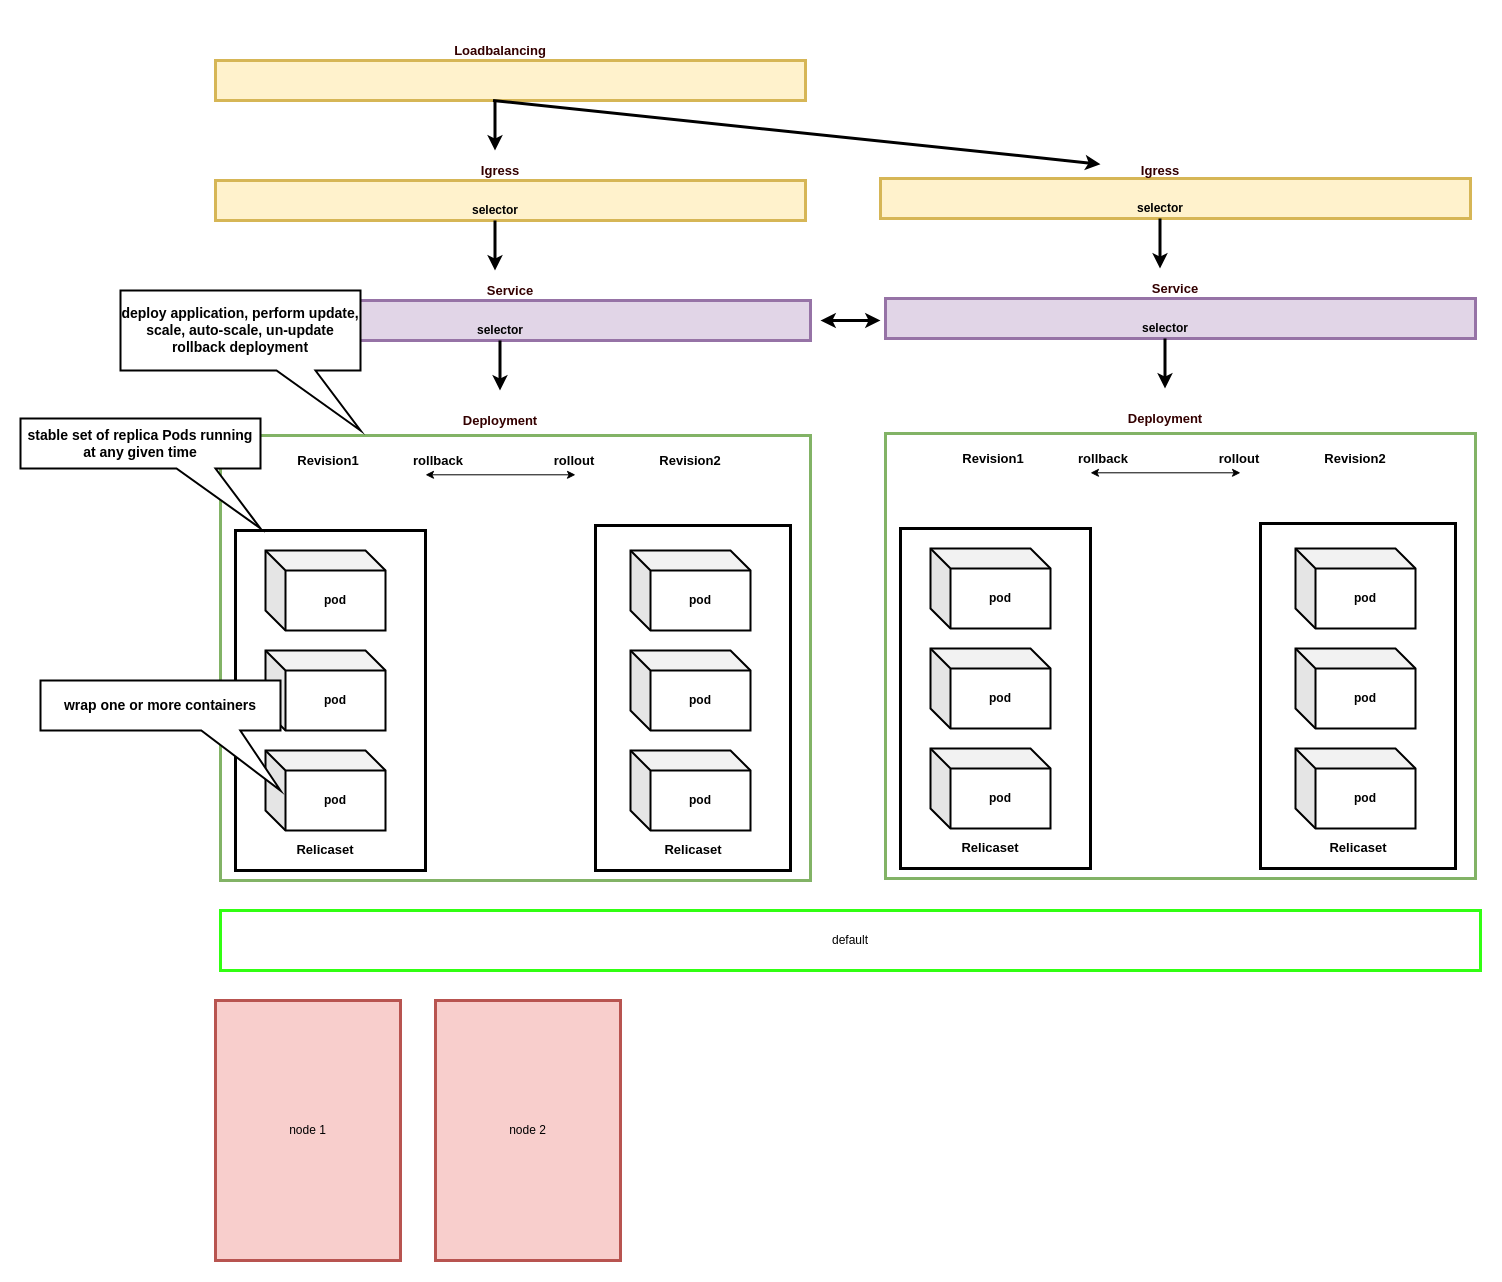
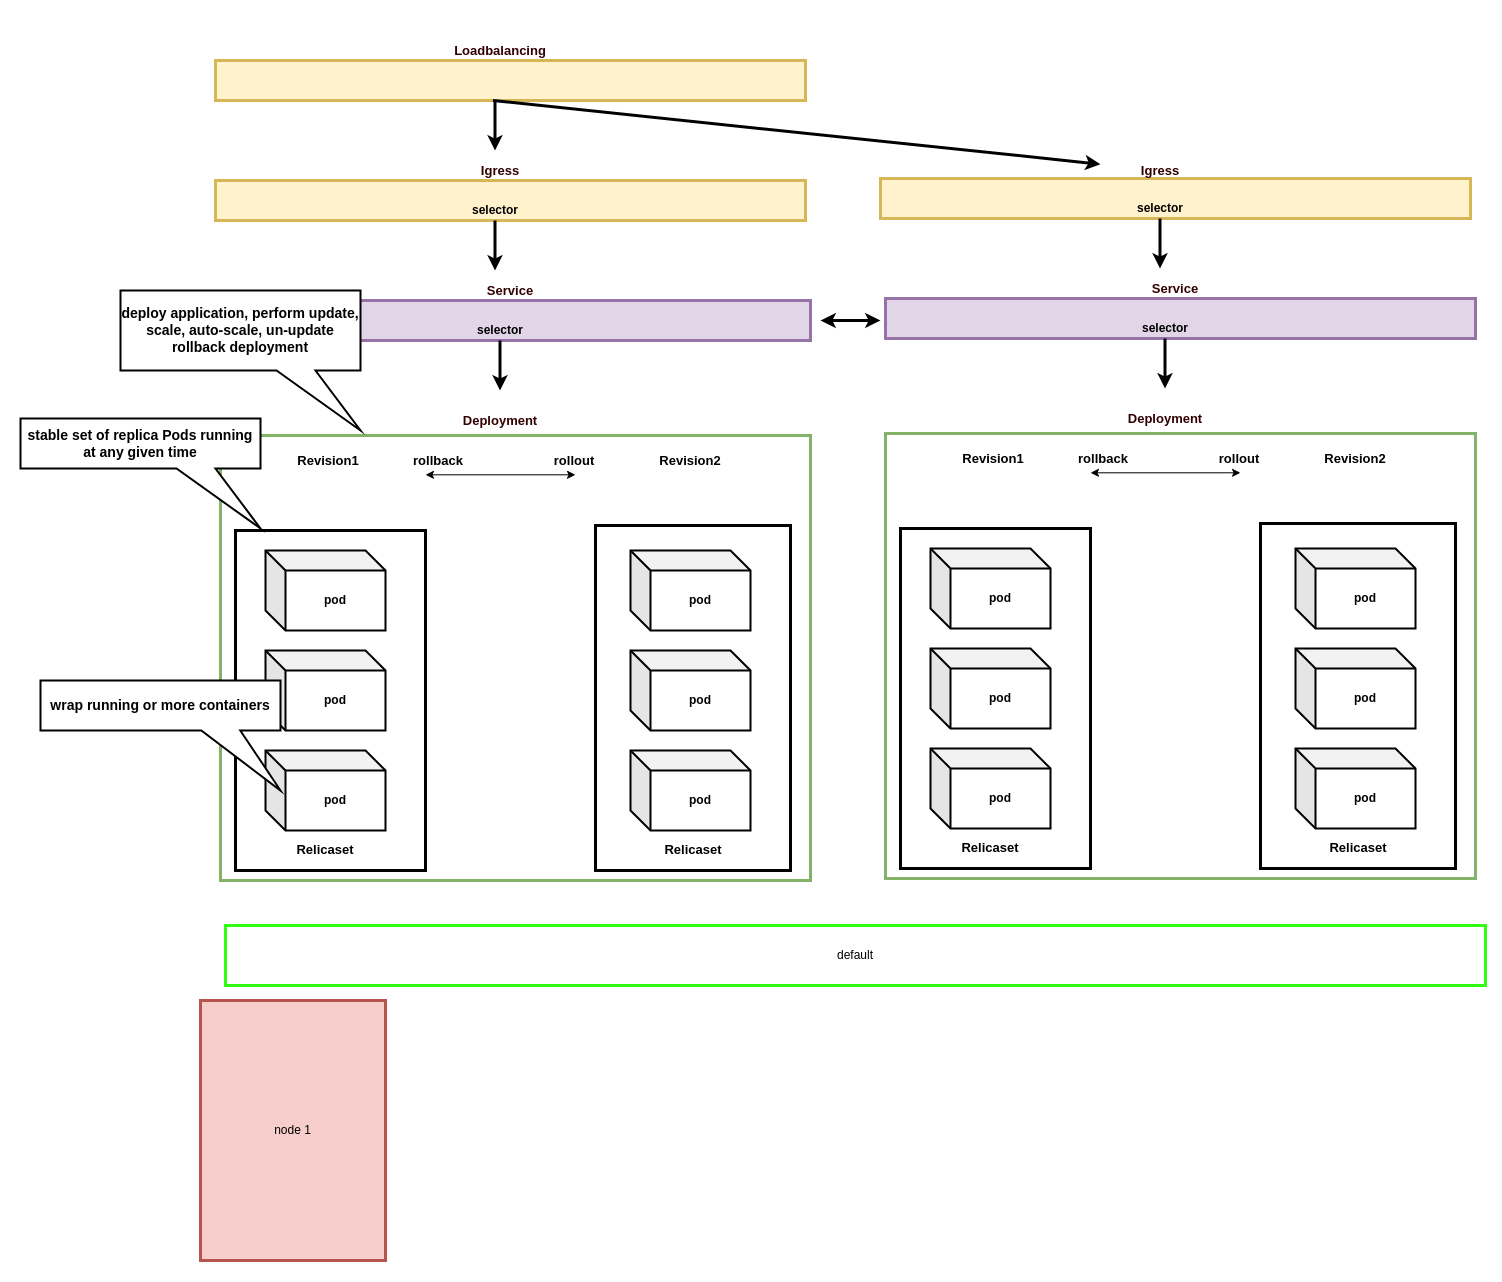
- <mxCell id="60" value="&lt;div&gt;&lt;b&gt;&lt;font style=&quot;font-size: 14px;&quot;&gt;wrap one or more containers&lt;/font&gt;&lt;/b&gt;&lt;/div&gt;" style="shape=callout;whiteSpace=wrap;html=1;perimeter=calloutPerimeter;position2=1;base=39;size=60;position=0.67;strokeWidth=2;" vertex="1" parent="1"><mxGeometry x="40" y="680" width="240" height="110" as="geometry" /></mxCell>
+ <mxCell id="60" value="&lt;div&gt;&lt;b&gt;&lt;font style=&quot;font-size: 14px;&quot;&gt;wrap running or more containers&lt;/font&gt;&lt;/b&gt;&lt;/div&gt;" style="shape=callout;whiteSpace=wrap;html=1;perimeter=calloutPerimeter;position2=1;base=39;size=60;position=0.67;strokeWidth=2;" vertex="1" parent="1"><mxGeometry x="40" y="680" width="240" height="110" as="geometry" /></mxCell>
- <mxCell id="57" value="default" style="rounded=0;whiteSpace=wrap;html=1;strokeColor=#31FF12;strokeWidth=3;fillColor=none;" vertex="1" parent="1"><mxGeometry x="220" y="910" width="1260" height="60" as="geometry" /></mxCell>
+ <mxCell id="57" value="default" style="rounded=0;whiteSpace=wrap;html=1;strokeColor=#31FF12;strokeWidth=3;fillColor=none;" vertex="1" parent="1"><mxGeometry x="225" y="925" width="1260" height="60" as="geometry" /></mxCell>
- <mxCell id="58" value="node 1" style="rounded=0;whiteSpace=wrap;html=1;strokeColor=#b85450;strokeWidth=3;fillColor=#f8cecc;" vertex="1" parent="1"><mxGeometry x="215" y="1000" width="185" height="260" as="geometry" /></mxCell>
+ <mxCell id="58" value="node 1" style="rounded=0;whiteSpace=wrap;html=1;strokeColor=#b85450;strokeWidth=3;fillColor=#f8cecc;" vertex="1" parent="1"><mxGeometry x="200" y="1000" width="185" height="260" as="geometry" /></mxCell>
- <mxCell id="59" value="node 2" style="rounded=0;whiteSpace=wrap;html=1;strokeColor=#b85450;strokeWidth=3;fillColor=#f8cecc;" vertex="1" parent="1"><mxGeometry x="435" y="1000" width="185" height="260" as="geometry" /></mxCell>
